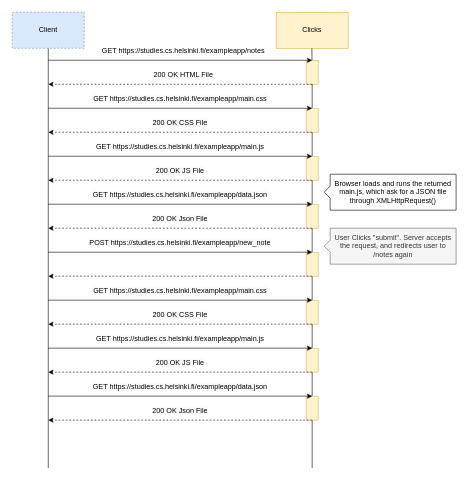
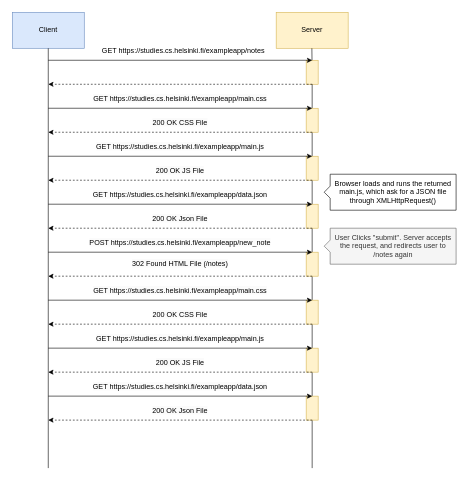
- <mxCell id="5" value="Client" style="rounded=0;whiteSpace=wrap;html=1;fillColor=#dae8fc;strokeColor=#6c8ebf;dashed=1;" vertex="1" parent="1"><mxGeometry x="20" y="20" width="120" height="60" as="geometry" /></mxCell>
+ <mxCell id="5" value="Client" style="rounded=0;whiteSpace=wrap;html=1;fillColor=#dae8fc;strokeColor=#6c8ebf;" vertex="1" parent="1"><mxGeometry x="20" y="20" width="120" height="60" as="geometry" /></mxCell>
- <mxCell id="6" value="Clicks" style="rounded=0;whiteSpace=wrap;html=1;fillColor=#fff2cc;strokeColor=#d6b656;" vertex="1" parent="1"><mxGeometry x="460" y="20" width="120" height="60" as="geometry" /></mxCell>
+ <mxCell id="6" value="Server" style="rounded=0;whiteSpace=wrap;html=1;fillColor=#fff2cc;strokeColor=#d6b656;" vertex="1" parent="1"><mxGeometry x="460" y="20" width="120" height="60" as="geometry" /></mxCell>
- <mxCell id="13" value="200 OK HTML File" style="text;html=1;align=center;verticalAlign=middle;resizable=0;points=[];autosize=1;strokeColor=none;fillColor=none;" vertex="1" parent="1"><mxGeometry x="245" y="110" width="120" height="30" as="geometry" /></mxCell>
+ <mxCell id="33" value="&lt;span style=&quot;color: rgb(0, 0, 0); font-family: Helvetica; font-size: 12px; font-style: normal; font-variant-ligatures: normal; font-variant-caps: normal; font-weight: 400; letter-spacing: normal; orphans: 2; text-indent: 0px; text-transform: none; widows: 2; word-spacing: 0px; -webkit-text-stroke-width: 0px; background-color: rgb(251, 251, 251); text-decoration-thickness: initial; text-decoration-style: initial; text-decoration-color: initial; float: none; display: inline !important;&quot;&gt;302 Found HTML File (/notes)&lt;/span&gt;" style="text;whiteSpace=wrap;html=1;align=center;" vertex="1" parent="1"><mxGeometry x="100" y="425" width="400" height="30" as="geometry" /></mxCell>
